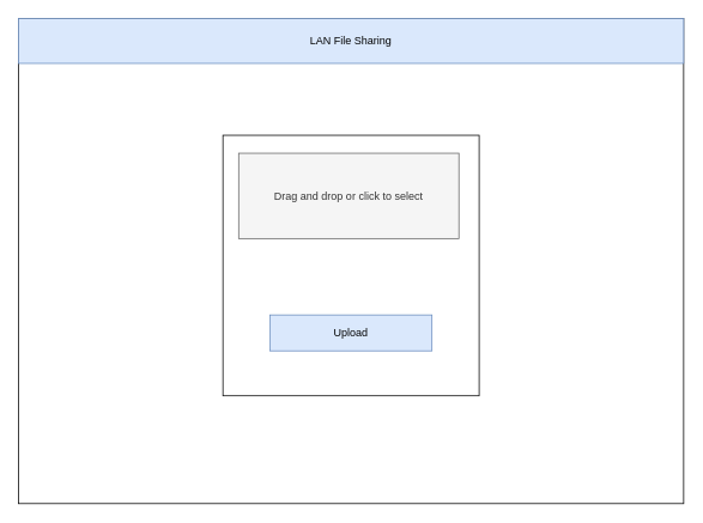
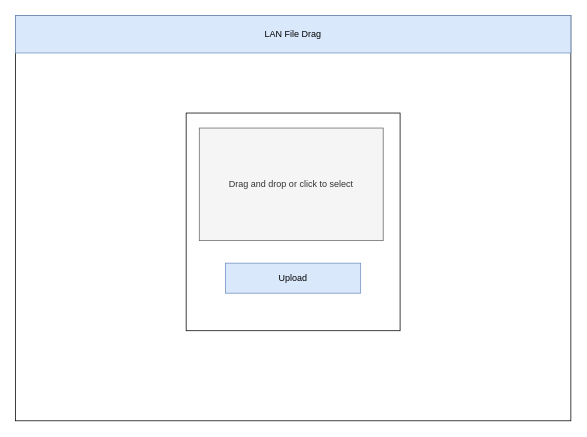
- <mxCell id="3" value="LAN File Sharing" style="rounded=0;whiteSpace=wrap;html=1;fillColor=#dae8fc;strokeColor=#6c8ebf;" vertex="1" parent="1"><mxGeometry x="20" y="20" width="740" height="50" as="geometry" /></mxCell>
+ <mxCell id="3" value="LAN File Drag" style="rounded=0;whiteSpace=wrap;html=1;fillColor=#dae8fc;strokeColor=#6c8ebf;" vertex="1" parent="1"><mxGeometry x="20" y="20" width="740" height="50" as="geometry" /></mxCell>
- <mxCell id="5" value="Drag and drop or click to select" style="rounded=0;whiteSpace=wrap;html=1;fillColor=#f5f5f5;fontColor=#333333;strokeColor=#666666;" vertex="1" parent="1"><mxGeometry x="265" y="170" width="245" height="95" as="geometry" /></mxCell>
+ <mxCell id="5" value="Drag and drop or click to select" style="rounded=0;whiteSpace=wrap;html=1;fillColor=#f5f5f5;fontColor=#333333;strokeColor=#666666;" vertex="1" parent="1"><mxGeometry x="265" y="170" width="245" height="150" as="geometry" /></mxCell>
